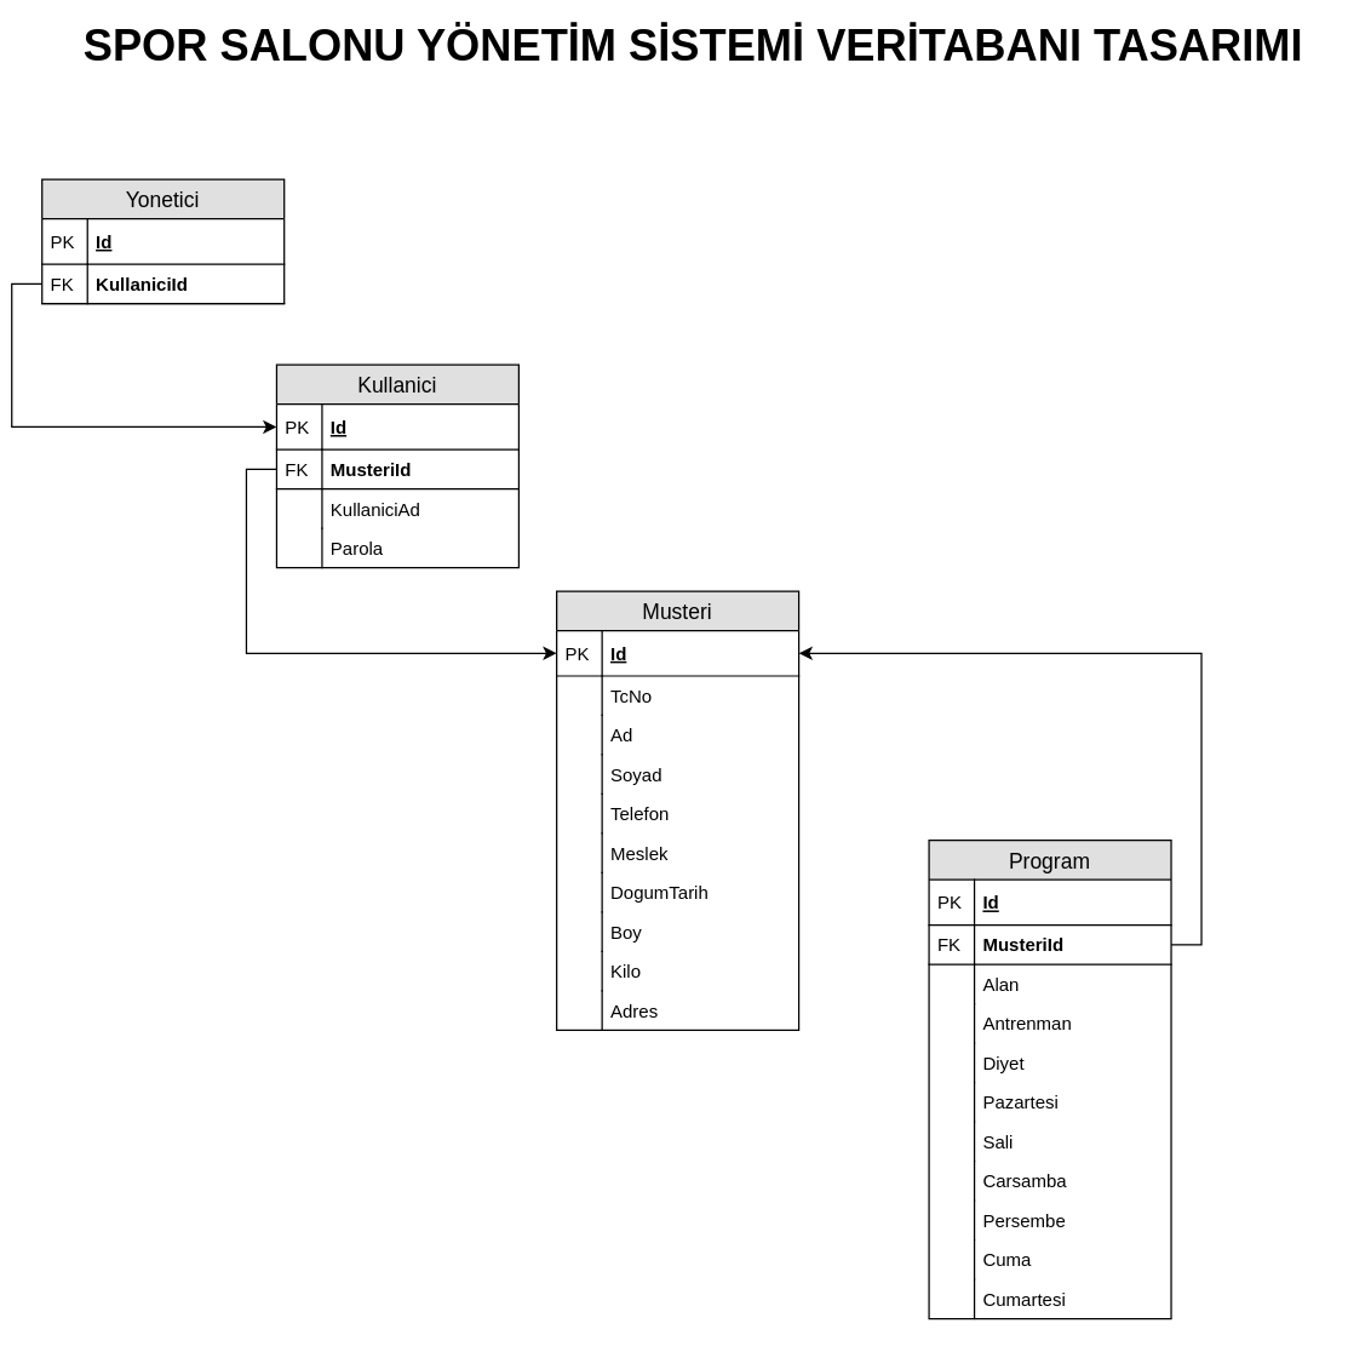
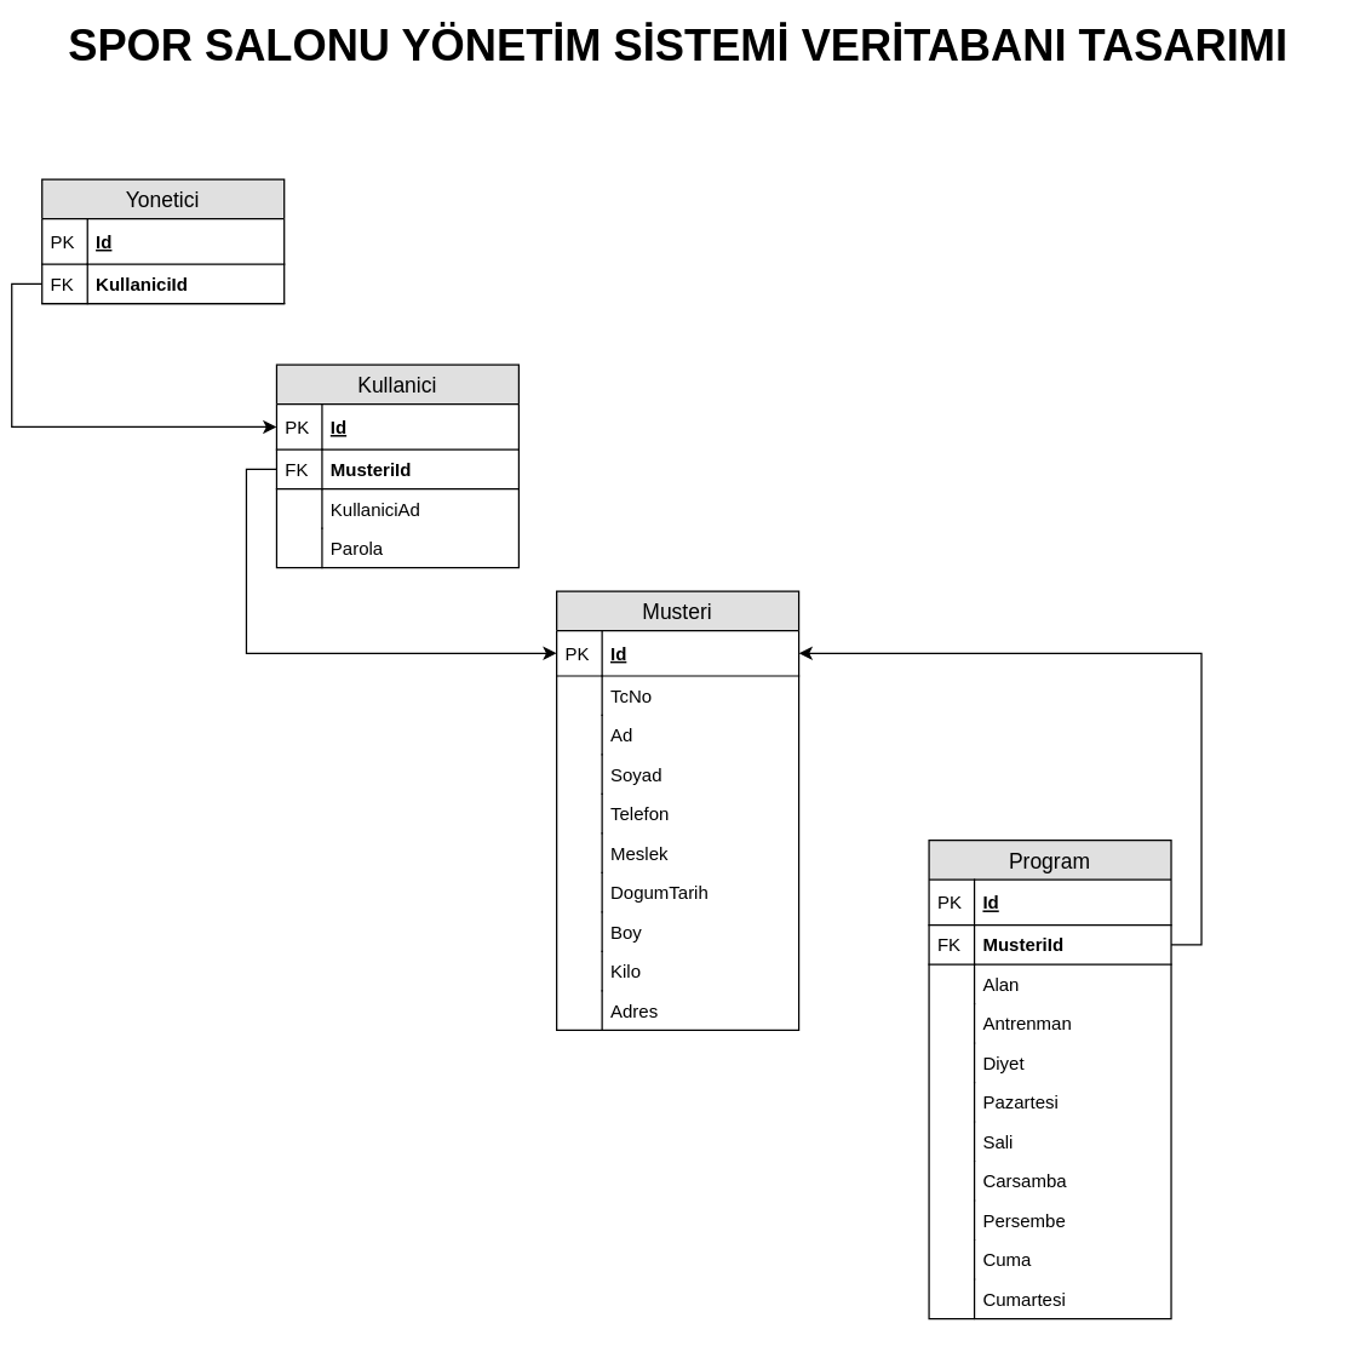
- <mxCell id="63" value="&lt;font size=&quot;1&quot;&gt;&lt;b style=&quot;font-size: 29px&quot;&gt;SPOR SALONU YÖNETİM SİSTEMİ VERİTABANI TASARIMI&lt;/b&gt;&lt;/font&gt;" style="text;html=1;strokeColor=none;fillColor=none;align=center;verticalAlign=middle;whiteSpace=wrap;rounded=0;" parent="1" vertex="1"><mxGeometry x="30" y="20" width="841" height="20" as="geometry" /></mxCell>
+ <mxCell id="63" value="&lt;font size=&quot;1&quot;&gt;&lt;b style=&quot;font-size: 29px&quot;&gt;SPOR SALONU YÖNETİM SİSTEMİ VERİTABANI TASARIMI&lt;/b&gt;&lt;/font&gt;" style="text;html=1;strokeColor=none;fillColor=none;align=center;verticalAlign=middle;whiteSpace=wrap;rounded=0;" parent="1" vertex="1"><mxGeometry x="20" y="20" width="841" height="20" as="geometry" /></mxCell>
